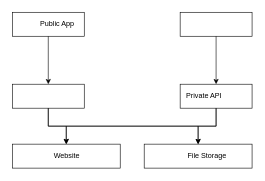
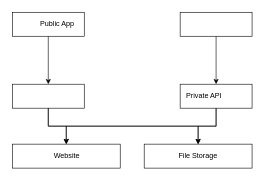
- <mxCell id="21" value="File Storage" style="text;html=1;strokeColor=none;fillColor=none;align=center;verticalAlign=middle;whiteSpace=wrap;rounded=0;" vertex="1" parent="19"><mxGeometry x="64.22" y="10" width="81.57" height="20" as="geometry" /></mxCell>
+ <mxCell id="21" value="File Storage" style="text;html=1;strokeColor=none;fillColor=none;align=center;verticalAlign=middle;whiteSpace=wrap;rounded=0;" vertex="1" parent="19"><mxGeometry x="49.22" y="10" width="81.57" height="20" as="geometry" /></mxCell>
